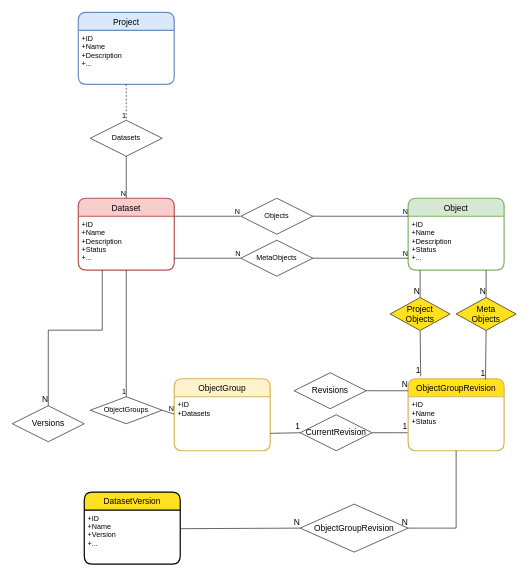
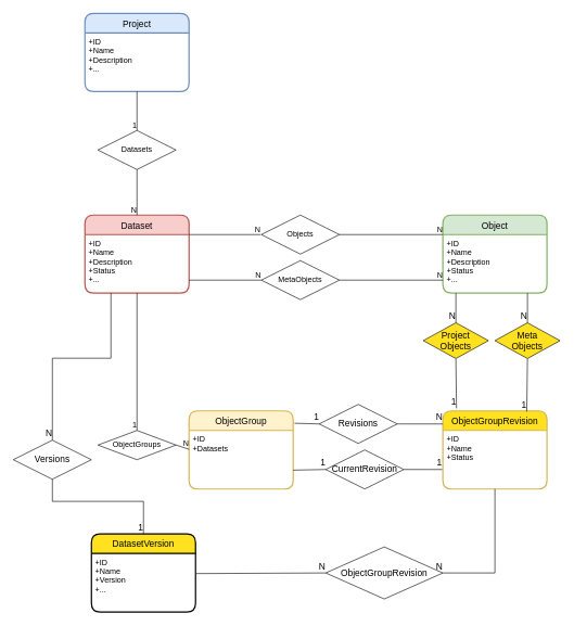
- <mxCell id="7" value="" style="endArrow=none;html=1;rounded=0;exitX=0.5;exitY=1;exitDx=0;exitDy=0;entryX=0.5;entryY=0;entryDx=0;entryDy=0;dashed=1;" edge="1" parent="1" source="3" target="6"><mxGeometry relative="1" as="geometry"><mxPoint x="519" y="310" as="sourcePoint" /><mxPoint x="679" y="310" as="targetPoint" /></mxGeometry></mxCell>
+ <mxCell id="7" value="" style="endArrow=none;html=1;rounded=0;exitX=0.5;exitY=1;exitDx=0;exitDy=0;entryX=0.5;entryY=0;entryDx=0;entryDy=0;" edge="1" parent="1" source="3" target="6"><mxGeometry relative="1" as="geometry"><mxPoint x="519" y="310" as="sourcePoint" /><mxPoint x="679" y="310" as="targetPoint" /></mxGeometry></mxCell>
+ <mxCell id="33" value="" style="endArrow=none;html=1;rounded=0;fontSize=14;exitX=1.013;exitY=0.158;exitDx=0;exitDy=0;entryX=0;entryY=0.5;entryDx=0;entryDy=0;exitPerimeter=0;" edge="1" parent="1" source="21" target="32"><mxGeometry relative="1" as="geometry"><mxPoint x="700" y="660.99" as="sourcePoint" /><mxPoint x="500" y="691.99" as="targetPoint" /></mxGeometry></mxCell>
+ <mxCell id="34" value="1" style="resizable=0;html=1;align=right;verticalAlign=bottom;fontSize=14;fillColor=#FFE11F;" connectable="0" vertex="1" parent="33"><mxGeometry x="1" relative="1" as="geometry"><mxPoint as="offset" /></mxGeometry></mxCell>
+ <mxCell id="57" value="" style="endArrow=none;html=1;rounded=0;fontSize=14;exitX=0.5;exitY=1;exitDx=0;exitDy=0;entryX=0.5;entryY=0;entryDx=0;entryDy=0;" edge="1" parent="1" source="54" target="52"><mxGeometry relative="1" as="geometry"><mxPoint x="700" y="600" as="sourcePoint" /><mxPoint x="860" y="600" as="targetPoint" /><Array as="points"><mxPoint x="80" y="770" /><mxPoint x="220" y="770" /></Array></mxGeometry></mxCell>
+ <mxCell id="58" value="1" style="resizable=0;html=1;align=right;verticalAlign=bottom;fontSize=14;fillColor=none;" connectable="0" vertex="1" parent="57"><mxGeometry x="1" relative="1" as="geometry" /></mxCell>
